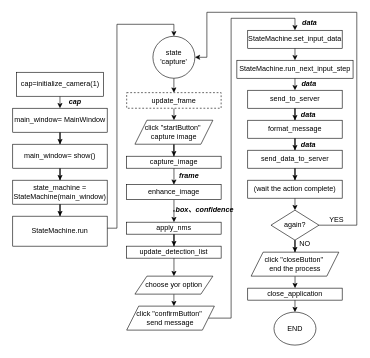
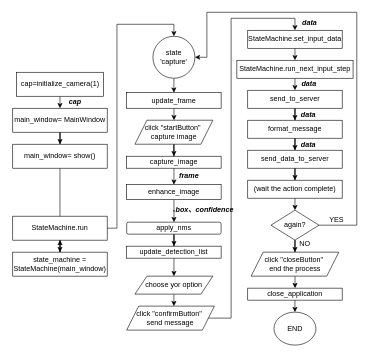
- <mxCell id="16" value="update_frame" style="rounded=0;whiteSpace=wrap;html=1;dashed=1;" vertex="1" parent="1"><mxGeometry x="210.25" y="154" width="157.5" height="26" as="geometry" /></mxCell>
+ <mxCell id="16" value="update_frame" style="rounded=0;whiteSpace=wrap;html=1;" vertex="1" parent="1"><mxGeometry x="210.25" y="154" width="157.5" height="26" as="geometry" /></mxCell>
- <mxCell id="10" value="state_machine = StateMachine(main_window)" style="rounded=0;whiteSpace=wrap;html=1;" vertex="1" parent="1"><mxGeometry x="20.25" y="300" width="157.5" height="40" as="geometry" /></mxCell>
+ <mxCell id="10" value="state_machine = StateMachine(main_window)" style="rounded=0;whiteSpace=wrap;html=1;" vertex="1" parent="1"><mxGeometry x="20.25" y="420" width="157.5" height="40" as="geometry" /></mxCell>
- <mxCell id="53" value="apply_nms" style="rounded=0;whiteSpace=wrap;html=1;" vertex="1" parent="1"><mxGeometry x="210.25" y="370" width="157.5" height="20" as="geometry" /></mxCell>
+ <mxCell id="53" value="apply_nms" style="whiteSpace=wrap;html=1;rounded=1;" vertex="1" parent="1"><mxGeometry x="210.25" y="370" width="157.5" height="20" as="geometry" /></mxCell>
- <mxCell id="12" value="StateMachine.run" style="rounded=0;whiteSpace=wrap;html=1;" vertex="1" parent="1"><mxGeometry x="20.25" y="360" width="157.5" height="50" as="geometry" /></mxCell>
+ <mxCell id="12" value="StateMachine.run" style="rounded=0;whiteSpace=wrap;html=1;" vertex="1" parent="1"><mxGeometry x="20.25" y="360" width="157.5" height="40" as="geometry" /></mxCell>
